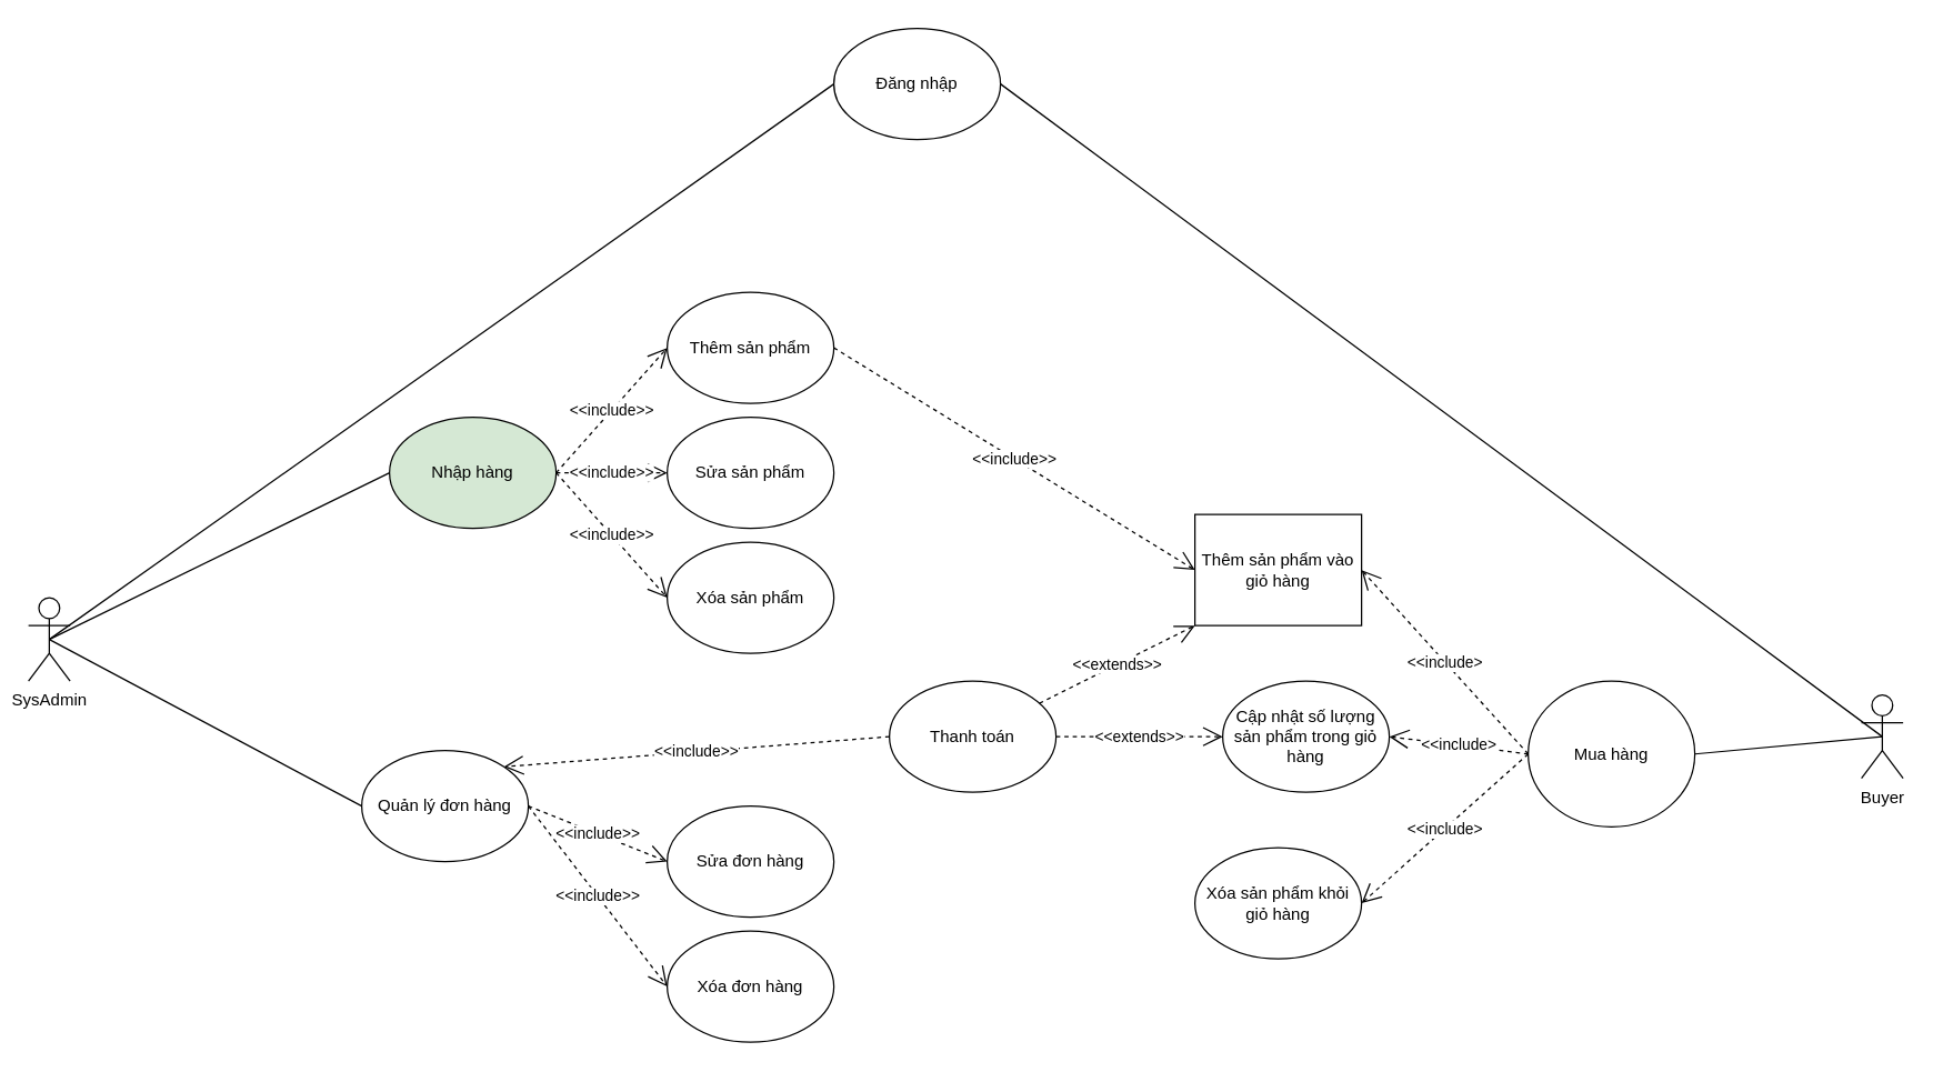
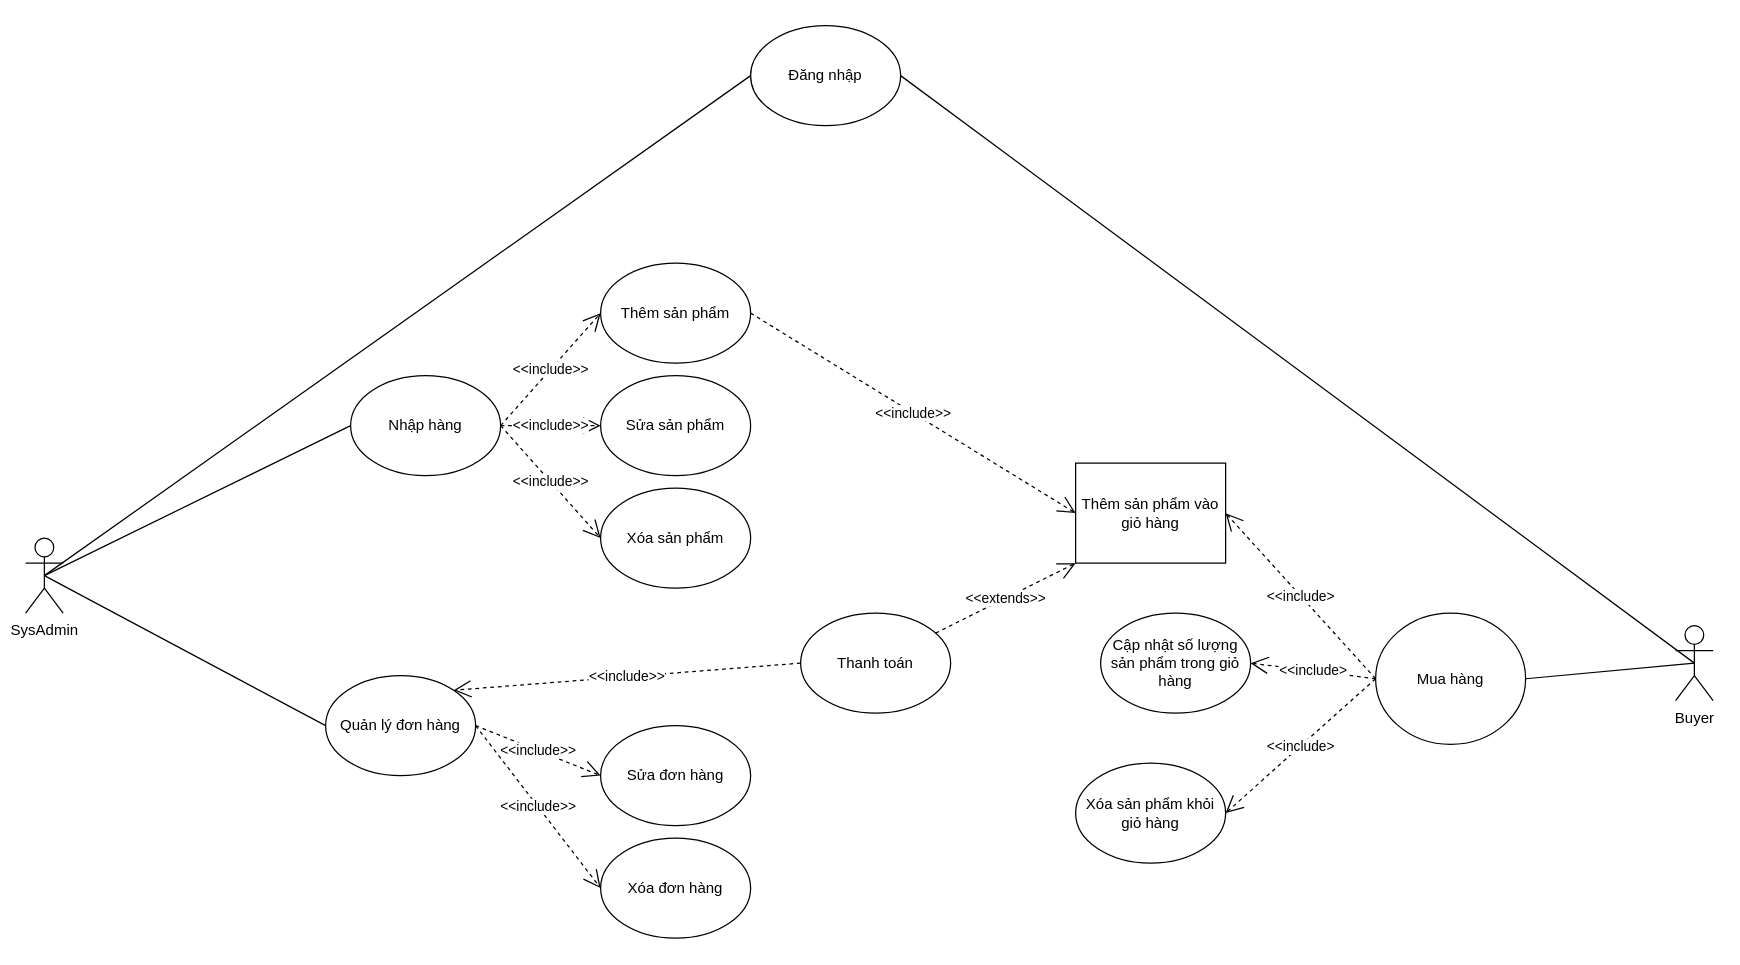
- <mxCell id="7" value="Nhập hàng" style="ellipse;whiteSpace=wrap;html=1;fillColor=#d5e8d4;" vertex="1" parent="1"><mxGeometry x="280" y="300" width="120" height="80" as="geometry" /></mxCell>
+ <mxCell id="7" value="Nhập hàng" style="ellipse;whiteSpace=wrap;html=1;" vertex="1" parent="1"><mxGeometry x="280" y="300" width="120" height="80" as="geometry" /></mxCell>
- <mxCell id="14" value="&amp;lt;&amp;lt;extends&amp;gt;&amp;gt;" style="endArrow=open;endSize=12;dashed=1;html=1;rounded=0;exitX=1;exitY=0.5;exitDx=0;exitDy=0;entryX=0;entryY=0.5;entryDx=0;entryDy=0;" edge="1" parent="1" source="13" target="11"><mxGeometry width="160" relative="1" as="geometry"><mxPoint x="850" y="580" as="sourcePoint" /><mxPoint x="750" y="580" as="targetPoint" /></mxGeometry></mxCell>
